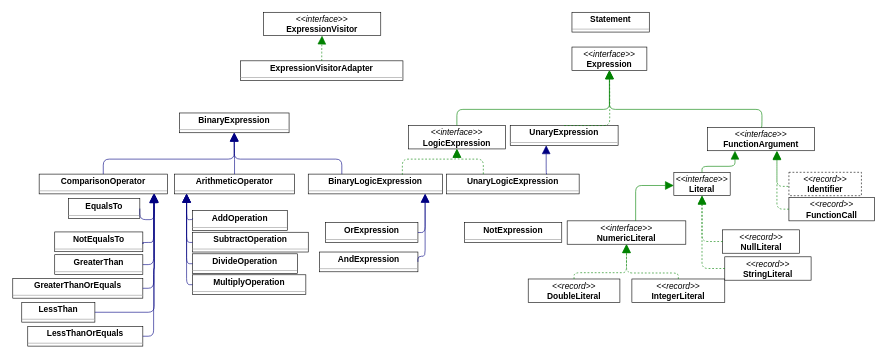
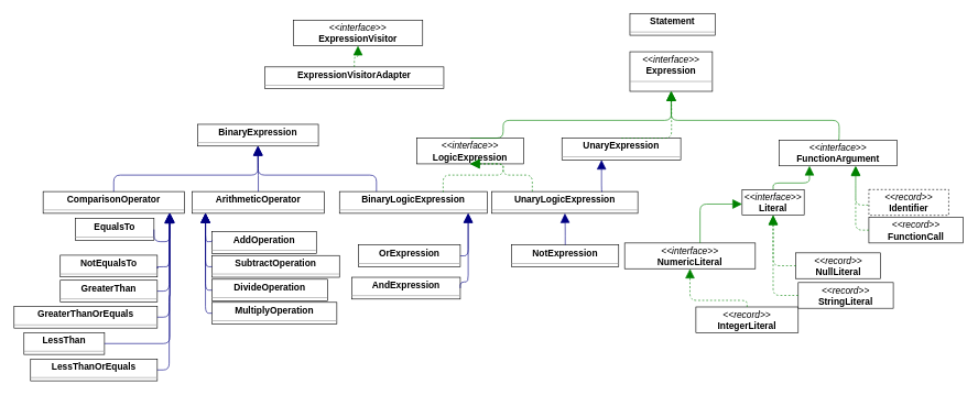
- <mxCell id="12" value="&lt;p style=&quot;margin:0px;margin-top:4px;text-align:center;&quot;&gt;&lt;i&gt;&amp;lt;&amp;lt;interface&amp;gt;&amp;gt;&lt;/i&gt;&lt;br/&gt;&lt;b&gt;ExpressionVisitor&lt;T&gt;&lt;/b&gt;&lt;/p&gt;&lt;hr size=&quot;1&quot;/&gt;" style="verticalAlign=top;align=left;overflow=fill;fontSize=14;fontFamily=Helvetica;html=1;rounded=0;shadow=0;comic=0;labelBackgroundColor=none;strokeWidth=1;" parent="1" vertex="1"><mxGeometry x="438" y="20" width="196" height="39" as="geometry" /></mxCell>
+ <mxCell id="12" value="&lt;p style=&quot;margin:0px;margin-top:4px;text-align:center;&quot;&gt;&lt;i&gt;&amp;lt;&amp;lt;interface&amp;gt;&amp;gt;&lt;/i&gt;&lt;br/&gt;&lt;b&gt;ExpressionVisitor&lt;T&gt;&lt;/b&gt;&lt;/p&gt;&lt;hr size=&quot;1&quot;/&gt;" style="verticalAlign=top;align=left;overflow=fill;fontSize=14;fontFamily=Helvetica;html=1;rounded=0;shadow=0;comic=0;labelBackgroundColor=none;strokeWidth=1;" parent="1" vertex="1"><mxGeometry x="443" y="30" width="196" height="39" as="geometry" /></mxCell>
- <mxCell id="11" value="&lt;p style=&quot;margin:0px;margin-top:4px;text-align:center;&quot;&gt;&lt;i&gt;&amp;lt;&amp;lt;interface&amp;gt;&amp;gt;&lt;/i&gt;&lt;br/&gt;&lt;b&gt;Expression&lt;/b&gt;&lt;/p&gt;&lt;hr size=&quot;1&quot;/&gt;" style="verticalAlign=top;align=left;overflow=fill;fontSize=14;fontFamily=Helvetica;html=1;rounded=0;shadow=0;comic=0;labelBackgroundColor=none;strokeWidth=1;" parent="1" vertex="1"><mxGeometry x="953" y="78" width="125" height="39" as="geometry" /></mxCell>
+ <mxCell id="11" value="&lt;p style=&quot;margin:0px;margin-top:4px;text-align:center;&quot;&gt;&lt;i&gt;&amp;lt;&amp;lt;interface&amp;gt;&amp;gt;&lt;/i&gt;&lt;br/&gt;&lt;b&gt;Expression&lt;/b&gt;&lt;/p&gt;&lt;hr size=&quot;1&quot;/&gt;" style="verticalAlign=top;align=left;overflow=fill;fontSize=14;fontFamily=Helvetica;html=1;rounded=0;shadow=0;comic=0;labelBackgroundColor=none;strokeWidth=1;" parent="1" vertex="1"><mxGeometry x="953" y="78" width="125" height="60" as="geometry" /></mxCell>
- <mxCell id="23" value="&lt;p style=&quot;margin:0px;margin-top:4px;text-align:center;&quot;&gt;&lt;i&gt;&amp;lt;&amp;lt;interface&amp;gt;&amp;gt;&lt;/i&gt;&lt;br/&gt;&lt;b&gt;LogicExpression&lt;/b&gt;&lt;/p&gt;&lt;hr size=&quot;1&quot;/&gt;" style="verticalAlign=top;align=left;overflow=fill;fontSize=14;fontFamily=Helvetica;html=1;rounded=0;shadow=0;comic=0;labelBackgroundColor=none;strokeWidth=1;" parent="1" vertex="1"><mxGeometry x="680" y="209" width="162" height="39" as="geometry" /></mxCell>
+ <mxCell id="23" value="&lt;p style=&quot;margin:0px;margin-top:4px;text-align:center;&quot;&gt;&lt;i&gt;&amp;lt;&amp;lt;interface&amp;gt;&amp;gt;&lt;/i&gt;&lt;br/&gt;&lt;b&gt;LogicExpression&lt;/b&gt;&lt;/p&gt;&lt;hr size=&quot;1&quot;/&gt;" style="verticalAlign=top;align=left;overflow=fill;fontSize=14;fontFamily=Helvetica;html=1;rounded=0;shadow=0;comic=0;labelBackgroundColor=none;strokeWidth=1;" parent="1" vertex="1"><mxGeometry x="630" y="209" width="162" height="39" as="geometry" /></mxCell>
+ <mxCell id="53" value="" style="html=1;rounded=1;edgeStyle=orthogonalEdgeStyle;dashed=0;startArrow=none;endArrow=block;endSize=12;strokeColor=#000082;exitX=0.500;exitY=0.002;exitDx=0;exitDy=0;entryX=0.500;entryY=1.002;entryDx=0;entryDy=0;" parent="1" source="25" target="33" edge="1"><mxGeometry width="50" height="50" relative="1" as="geometry"><Array as="points" /></mxGeometry></mxCell>
- <mxCell id="41" value="" style="html=1;rounded=1;edgeStyle=orthogonalEdgeStyle;dashed=1;startArrow=none;endArrow=block;endSize=12;strokeColor=#008200;exitX=0.500;exitY=0.002;exitDx=0;exitDy=0;entryX=0.500;entryY=1.002;entryDx=0;entryDy=0;" parent="1" source="9" target="27" edge="1"><mxGeometry width="50" height="50" relative="1" as="geometry"><Array as="points"><mxPoint x="1022" y="454.5" /><mxPoint x="1109" y="454.5" /></Array></mxGeometry></mxCell>
- <mxCell id="9" value="&lt;p style=&quot;margin:0px;margin-top:4px;text-align:center;&quot;&gt;&lt;i&gt;&amp;lt;&amp;lt;record&amp;gt;&amp;gt;&lt;/i&gt;&lt;br/&gt;&lt;b&gt;DoubleLiteral&lt;/b&gt;&lt;/p&gt;&lt;hr size=&quot;1&quot;/&gt;" style="verticalAlign=top;align=left;overflow=fill;fontSize=14;fontFamily=Helvetica;html=1;rounded=0;shadow=0;comic=0;labelBackgroundColor=none;strokeWidth=1;" parent="1" vertex="1"><mxGeometry x="880" y="465" width="153" height="39" as="geometry" /></mxCell>
